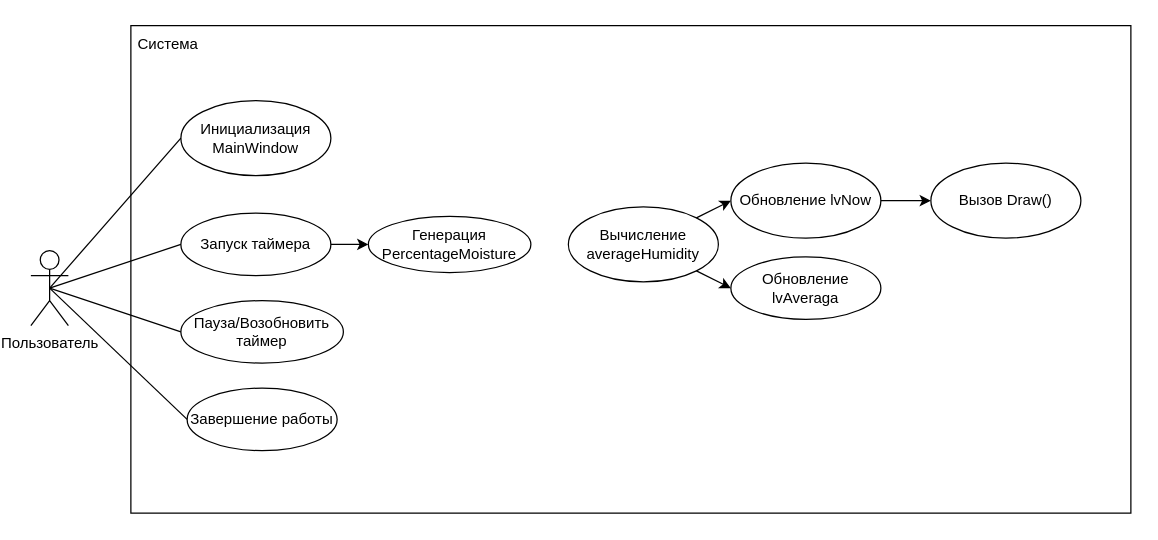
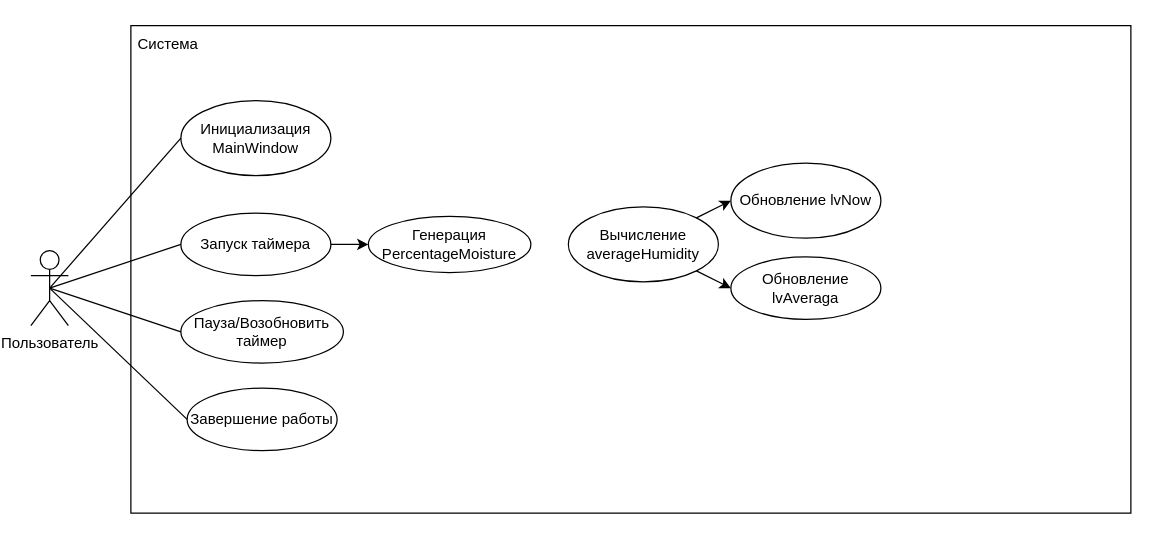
- <mxCell id="17" value="" style="endArrow=classic;html=1;rounded=0;exitX=1;exitY=0.5;exitDx=0;exitDy=0;entryX=0;entryY=0.5;entryDx=0;entryDy=0;" parent="1" source="12" target="13" edge="1"><mxGeometry width="50" height="50" relative="1" as="geometry"><mxPoint x="540" y="370" as="sourcePoint" /><mxPoint x="590" y="320" as="targetPoint" /></mxGeometry></mxCell>
- <mxCell id="13" value="Вызов Draw()" style="ellipse;whiteSpace=wrap;html=1;" parent="1" vertex="1"><mxGeometry x="740" y="130" width="120" height="60" as="geometry" /></mxCell>
